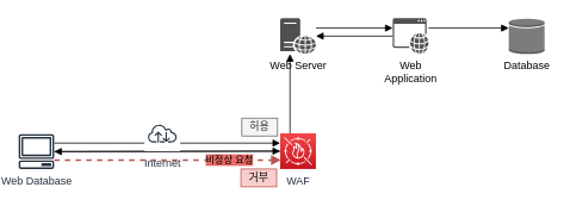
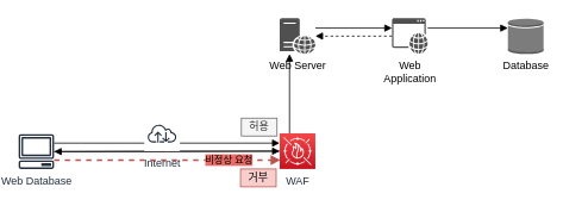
- <mxCell id="12" style="edgeStyle=orthogonalEdgeStyle;rounded=0;orthogonalLoop=1;jettySize=auto;html=1;endArrow=block;endFill=1;" edge="1" parent="1" source="13" target="10"><mxGeometry relative="1" as="geometry" /></mxCell>
+ <mxCell id="12" style="edgeStyle=orthogonalEdgeStyle;rounded=0;orthogonalLoop=1;jettySize=auto;html=1;endArrow=block;endFill=1;dashed=1;" edge="1" parent="1" source="13" target="10"><mxGeometry relative="1" as="geometry" /></mxCell>
